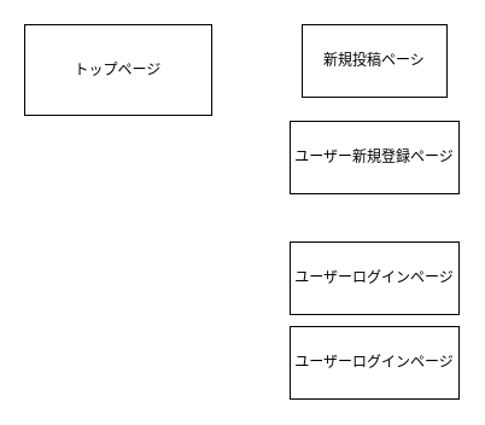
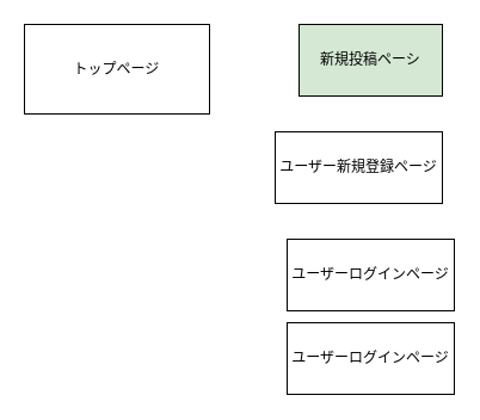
- <mxCell id="3" value="新規投稿ペーシ" style="rounded=0;whiteSpace=wrap;html=1;" vertex="1" parent="1"><mxGeometry x="250" y="20" width="120" height="60" as="geometry" /></mxCell>
+ <mxCell id="3" value="新規投稿ペーシ" style="rounded=0;whiteSpace=wrap;html=1;fillColor=#d5e8d4;" vertex="1" parent="1"><mxGeometry x="250" y="20" width="120" height="60" as="geometry" /></mxCell>
- <mxCell id="4" value="ユーザー新規登録ページ" style="rounded=0;whiteSpace=wrap;html=1;" vertex="1" parent="1"><mxGeometry x="240" y="100" width="140" height="60" as="geometry" /></mxCell>
+ <mxCell id="4" value="ユーザー新規登録ページ" style="rounded=0;whiteSpace=wrap;html=1;" vertex="1" parent="1"><mxGeometry x="230" y="110" width="140" height="60" as="geometry" /></mxCell>
